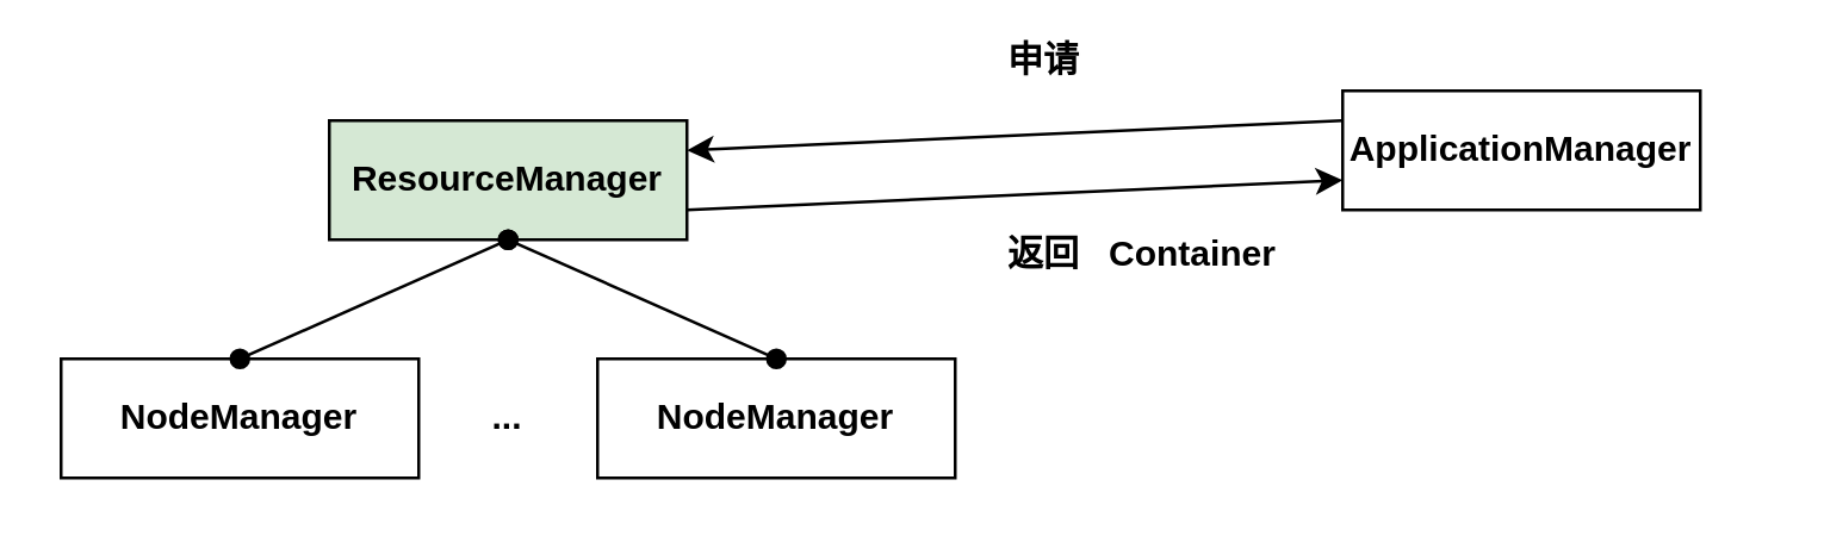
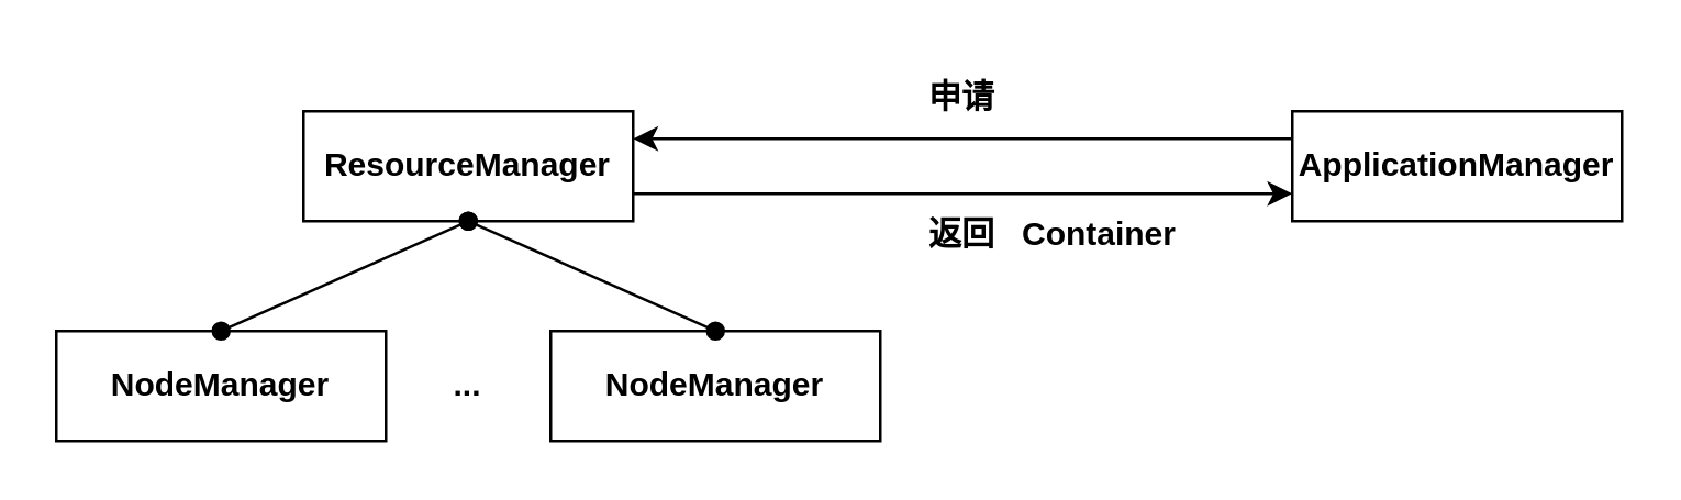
- <mxCell id="10" value="&lt;b&gt;申请&lt;/b&gt;" style="text;html=1;strokeColor=none;fillColor=none;align=center;verticalAlign=middle;whiteSpace=wrap;rounded=0;" vertex="1" parent="1"><mxGeometry x="320" y="5" width="60" height="30" as="geometry" /></mxCell>
+ <mxCell id="10" value="&lt;b&gt;申请&lt;/b&gt;" style="text;html=1;strokeColor=none;fillColor=none;align=center;verticalAlign=middle;whiteSpace=wrap;rounded=0;" vertex="1" parent="1"><mxGeometry x="320" y="20" width="60" height="30" as="geometry" /></mxCell>
- <mxCell id="7" value="&lt;b&gt;ApplicationManager&lt;/b&gt;" style="rounded=0;whiteSpace=wrap;html=1;" vertex="1" parent="1"><mxGeometry x="450" y="30" width="120" height="40" as="geometry" /></mxCell>
+ <mxCell id="7" value="&lt;b&gt;ApplicationManager&lt;/b&gt;" style="rounded=0;whiteSpace=wrap;html=1;" vertex="1" parent="1"><mxGeometry x="470" y="40" width="120" height="40" as="geometry" /></mxCell>
- <mxCell id="2" value="&lt;b&gt;ResourceManager&lt;/b&gt;" style="rounded=0;whiteSpace=wrap;html=1;fillColor=#d5e8d4;" vertex="1" parent="1"><mxGeometry x="110" y="40" width="120" height="40" as="geometry" /></mxCell>
+ <mxCell id="2" value="&lt;b&gt;ResourceManager&lt;/b&gt;" style="rounded=0;whiteSpace=wrap;html=1;" vertex="1" parent="1"><mxGeometry x="110" y="40" width="120" height="40" as="geometry" /></mxCell>
